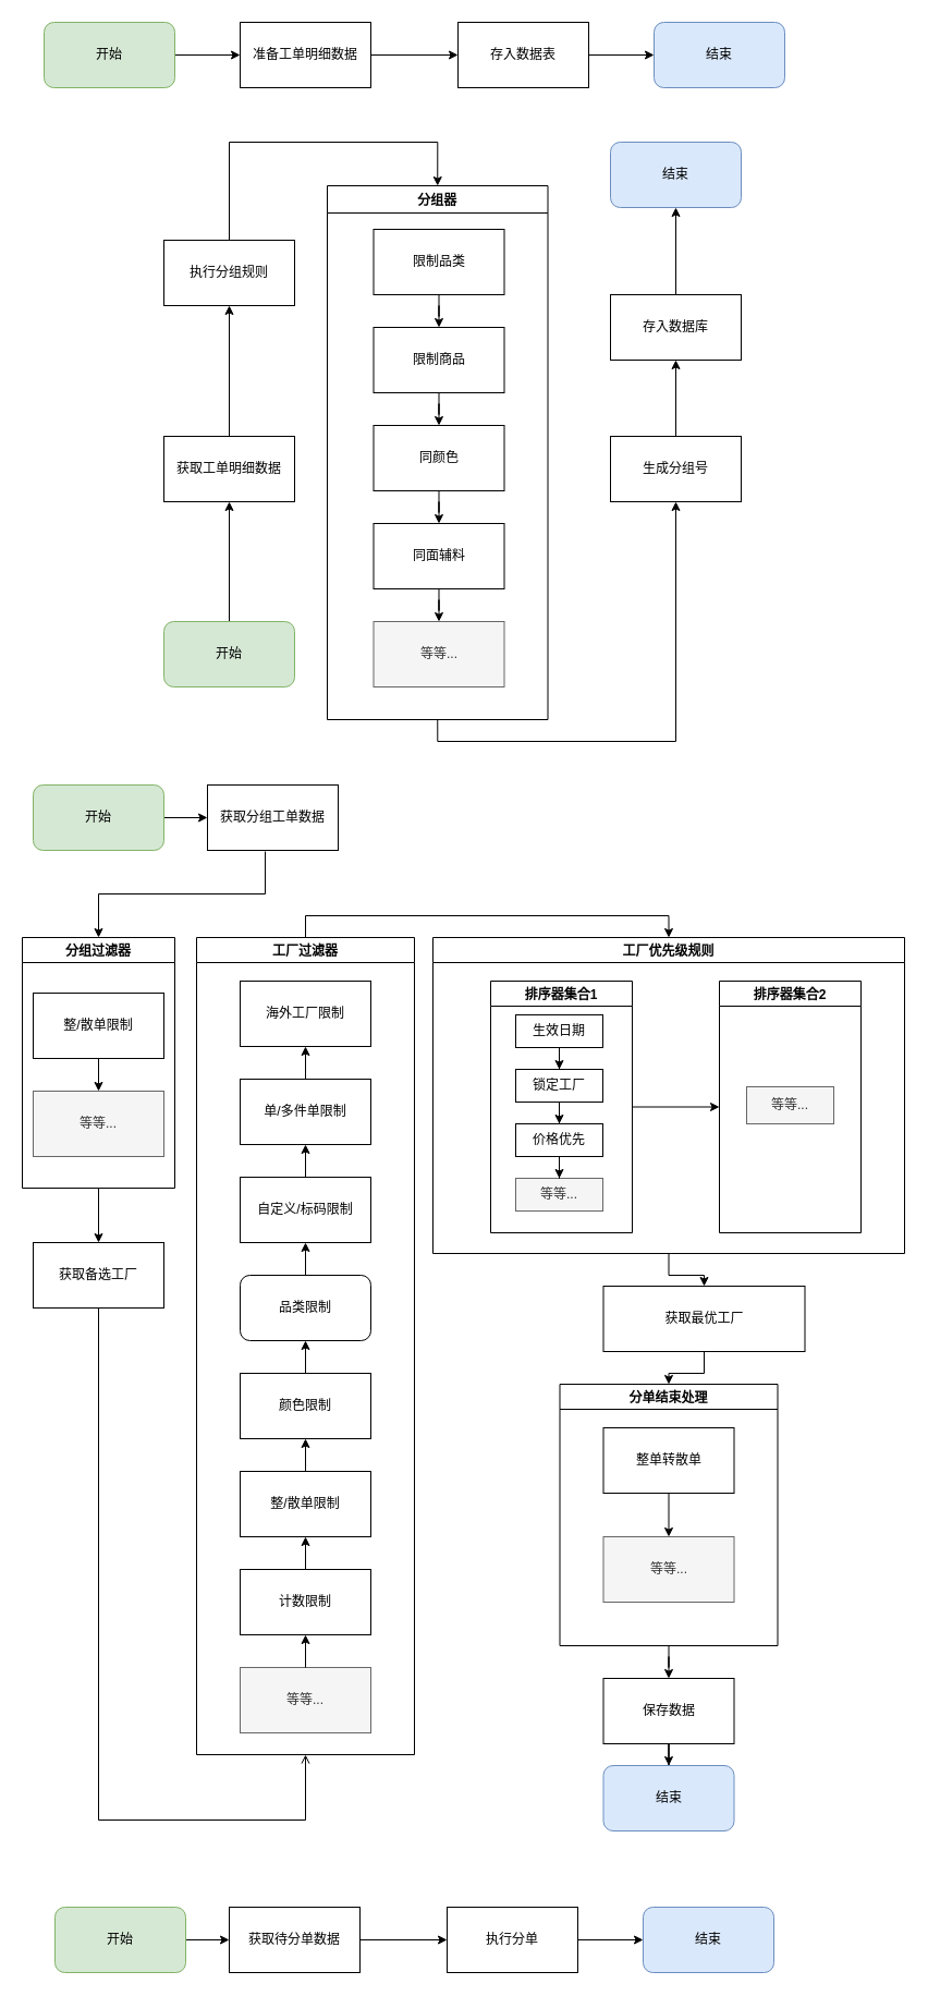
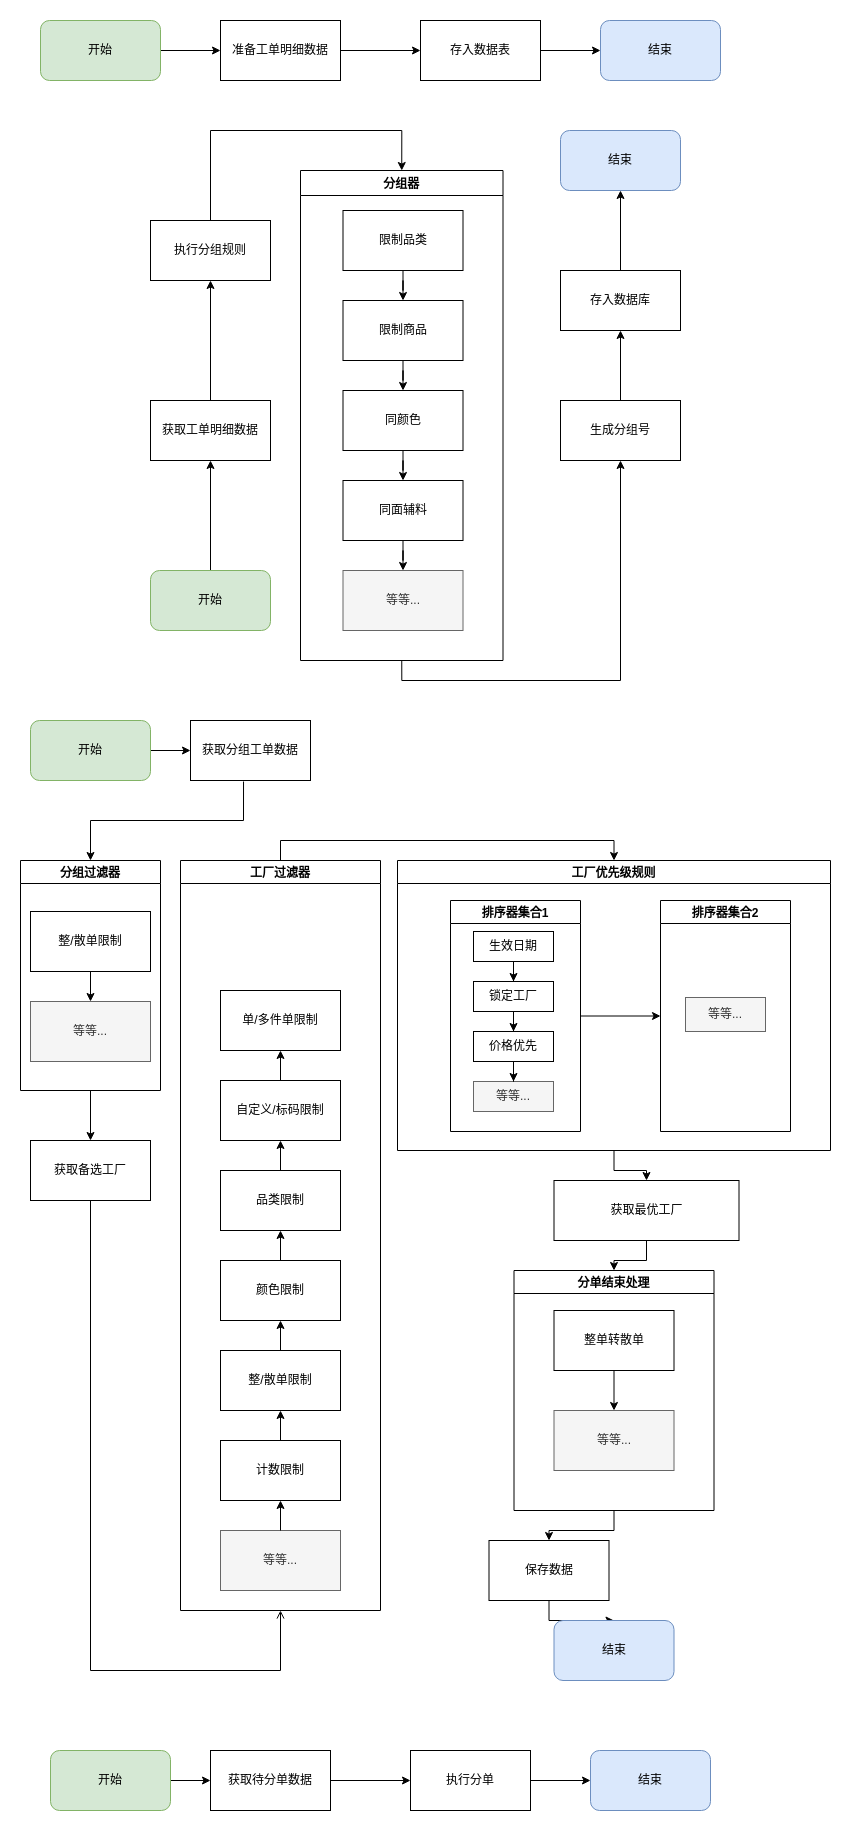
- <mxCell id="44" value="海外工厂限制" style="rounded=0;whiteSpace=wrap;html=1;fillColor=none;verticalAlign=middle;" parent="43" vertex="1"><mxGeometry x="40" y="40" width="120" height="60" as="geometry" /></mxCell>
- <mxCell id="46" value="" style="edgeStyle=orthogonalEdgeStyle;rounded=0;orthogonalLoop=1;jettySize=auto;html=1;" parent="43" source="45" target="44" edge="1"><mxGeometry relative="1" as="geometry" /></mxCell>
- <mxCell id="49" value="品类限制" style="whiteSpace=wrap;html=1;fillColor=none;rounded=1;" parent="43" vertex="1"><mxGeometry x="40" y="310" width="120" height="60" as="geometry" /></mxCell>
+ <mxCell id="49" value="品类限制" style="whiteSpace=wrap;html=1;rounded=0;fillColor=none;" parent="43" vertex="1"><mxGeometry x="40" y="310" width="120" height="60" as="geometry" /></mxCell>
- <mxCell id="75" value="保存数据" style="whiteSpace=wrap;html=1;fontStyle=0;fillColor=none;startSize=23;" parent="1" vertex="1"><mxGeometry x="553.5" y="1540" width="120" height="60" as="geometry" /></mxCell>
+ <mxCell id="75" value="保存数据" style="whiteSpace=wrap;html=1;fontStyle=0;fillColor=none;startSize=23;" parent="1" vertex="1"><mxGeometry x="488.5" y="1540" width="120" height="60" as="geometry" /></mxCell>
